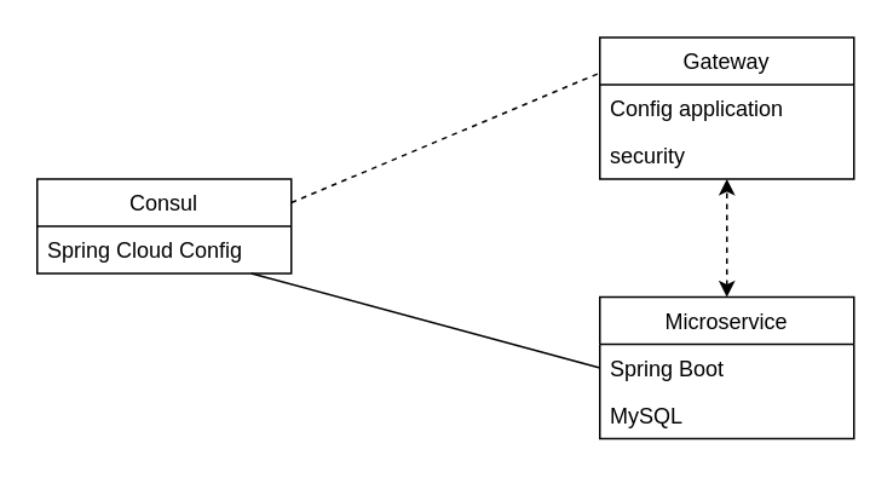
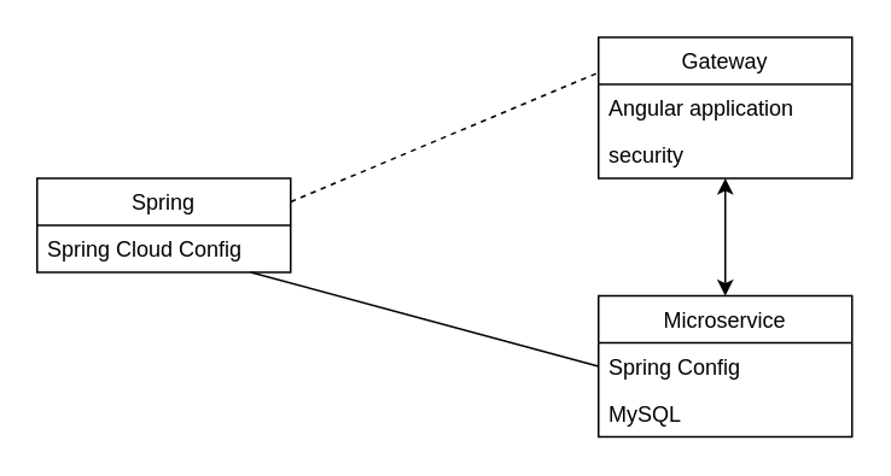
- <mxCell id="3" value="Config application" style="text;strokeColor=none;fillColor=none;align=left;verticalAlign=top;spacingLeft=4;spacingRight=4;overflow=hidden;rotatable=0;points=[[0,0.5],[1,0.5]];portConstraint=eastwest;" vertex="1" parent="2"><mxGeometry y="26" width="140" height="26" as="geometry" /></mxCell>
+ <mxCell id="3" value="Angular application" style="text;strokeColor=none;fillColor=none;align=left;verticalAlign=top;spacingLeft=4;spacingRight=4;overflow=hidden;rotatable=0;points=[[0,0.5],[1,0.5]];portConstraint=eastwest;" vertex="1" parent="2"><mxGeometry y="26" width="140" height="26" as="geometry" /></mxCell>
- <mxCell id="8" value="Consul" style="swimlane;fontStyle=0;childLayout=stackLayout;horizontal=1;startSize=26;fillColor=none;horizontalStack=0;resizeParent=1;resizeParentMax=0;resizeLast=0;collapsible=1;marginBottom=0;" vertex="1" parent="1"><mxGeometry x="20" y="98" width="140" height="52" as="geometry" /></mxCell>
+ <mxCell id="8" value="Spring" style="swimlane;fontStyle=0;childLayout=stackLayout;horizontal=1;startSize=26;fillColor=none;horizontalStack=0;resizeParent=1;resizeParentMax=0;resizeLast=0;collapsible=1;marginBottom=0;" vertex="1" parent="1"><mxGeometry x="20" y="98" width="140" height="52" as="geometry" /></mxCell>
- <mxCell id="12" value="" style="endArrow=classic;startArrow=classic;html=1;dashed=1;" edge="1" parent="1" source="5" target="4"><mxGeometry width="50" height="50" relative="1" as="geometry"><mxPoint x="360" y="210" as="sourcePoint" /><mxPoint x="410" y="160" as="targetPoint" /></mxGeometry></mxCell>
+ <mxCell id="12" value="" style="endArrow=classic;startArrow=classic;html=1;" edge="1" parent="1" source="5" target="4"><mxGeometry width="50" height="50" relative="1" as="geometry"><mxPoint x="360" y="210" as="sourcePoint" /><mxPoint x="410" y="160" as="targetPoint" /></mxGeometry></mxCell>
- <mxCell id="6" value="Spring Boot" style="text;strokeColor=none;fillColor=none;align=left;verticalAlign=top;spacingLeft=4;spacingRight=4;overflow=hidden;rotatable=0;points=[[0,0.5],[1,0.5]];portConstraint=eastwest;" vertex="1" parent="5"><mxGeometry y="26" width="140" height="26" as="geometry" /></mxCell>
+ <mxCell id="6" value="Spring Config" style="text;strokeColor=none;fillColor=none;align=left;verticalAlign=top;spacingLeft=4;spacingRight=4;overflow=hidden;rotatable=0;points=[[0,0.5],[1,0.5]];portConstraint=eastwest;" vertex="1" parent="5"><mxGeometry y="26" width="140" height="26" as="geometry" /></mxCell>
